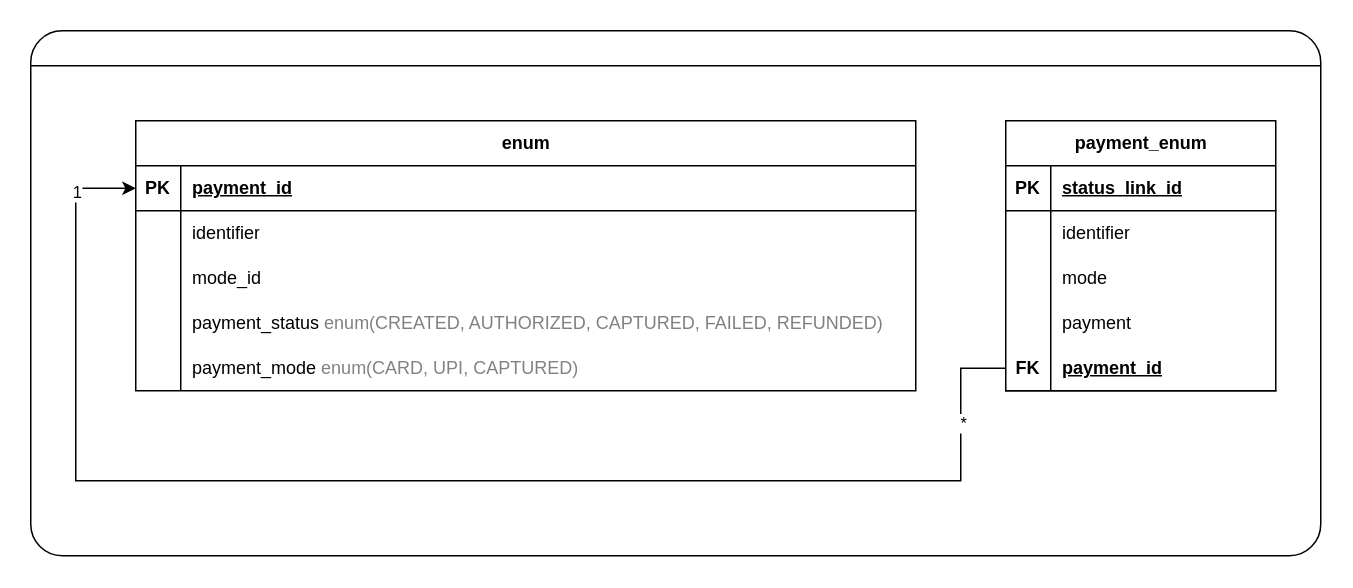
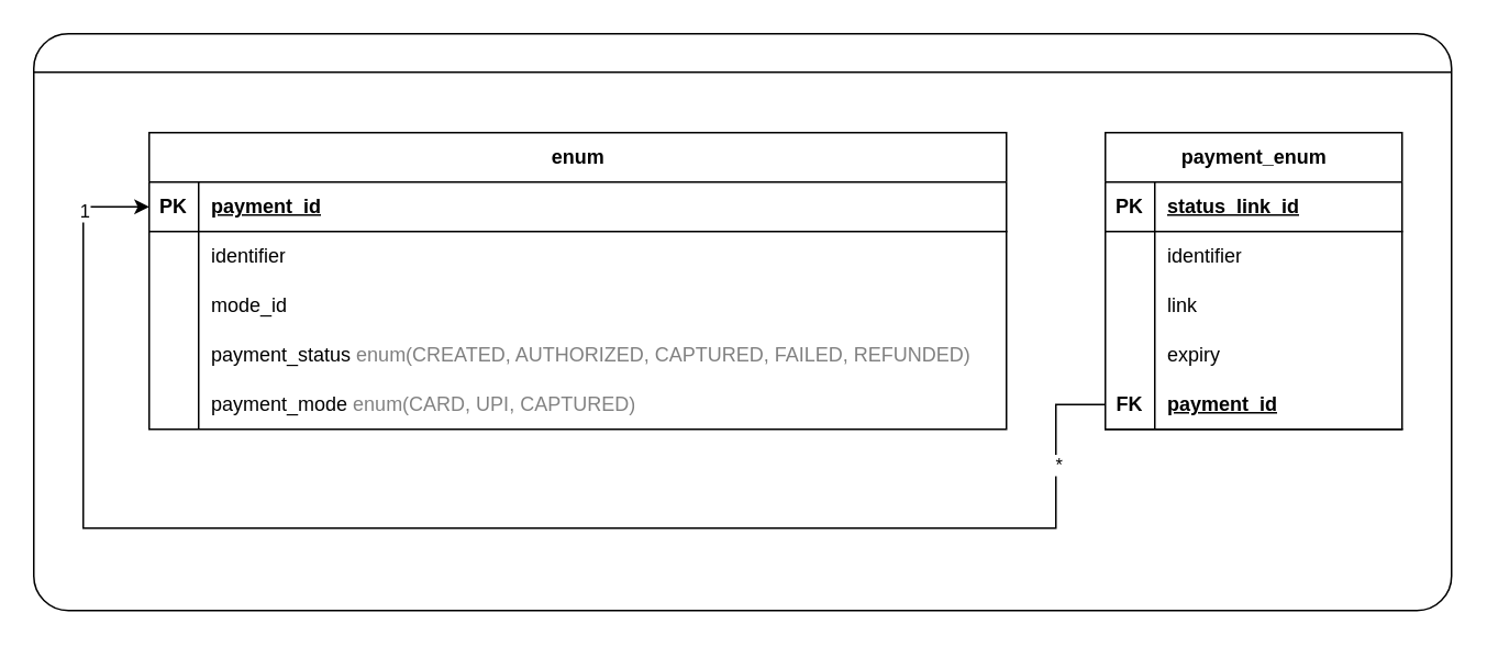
- <mxCell id="34" value="mode" style="shape=partialRectangle;connectable=0;fillColor=none;top=0;left=0;bottom=0;right=0;align=left;spacingLeft=6;overflow=hidden;whiteSpace=wrap;html=1;" vertex="1" parent="32"><mxGeometry x="30" width="150" height="30" as="geometry"><mxRectangle width="150" height="30" as="alternateBounds" /></mxGeometry></mxCell>
+ <mxCell id="34" value="link" style="shape=partialRectangle;connectable=0;fillColor=none;top=0;left=0;bottom=0;right=0;align=left;spacingLeft=6;overflow=hidden;whiteSpace=wrap;html=1;" vertex="1" parent="32"><mxGeometry x="30" width="150" height="30" as="geometry"><mxRectangle width="150" height="30" as="alternateBounds" /></mxGeometry></mxCell>
- <mxCell id="37" value="payment" style="shape=partialRectangle;connectable=0;fillColor=none;top=0;left=0;bottom=0;right=0;align=left;spacingLeft=6;overflow=hidden;whiteSpace=wrap;html=1;" vertex="1" parent="35"><mxGeometry x="30" width="150" height="30" as="geometry"><mxRectangle width="150" height="30" as="alternateBounds" /></mxGeometry></mxCell>
+ <mxCell id="37" value="expiry" style="shape=partialRectangle;connectable=0;fillColor=none;top=0;left=0;bottom=0;right=0;align=left;spacingLeft=6;overflow=hidden;whiteSpace=wrap;html=1;" vertex="1" parent="35"><mxGeometry x="30" width="150" height="30" as="geometry"><mxRectangle width="150" height="30" as="alternateBounds" /></mxGeometry></mxCell>
